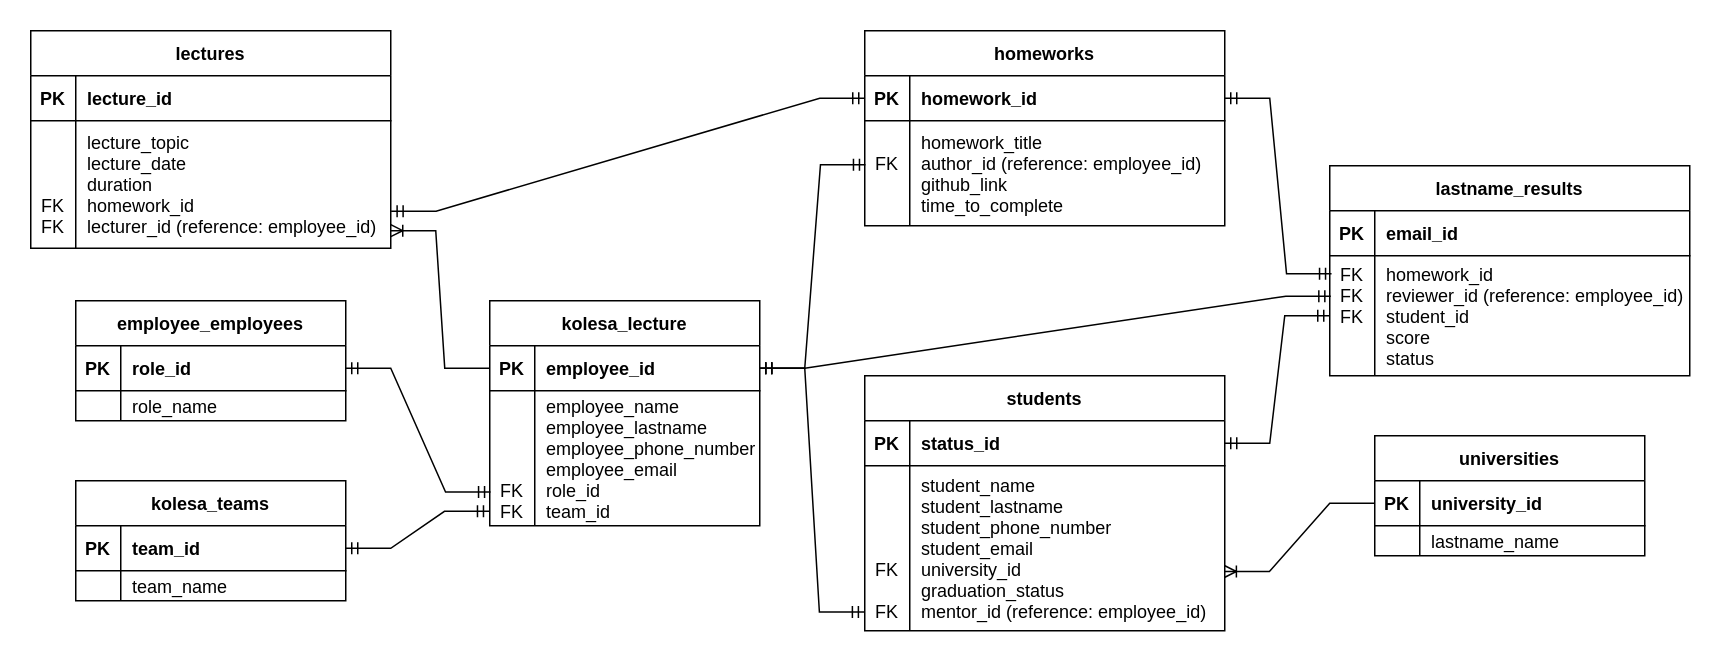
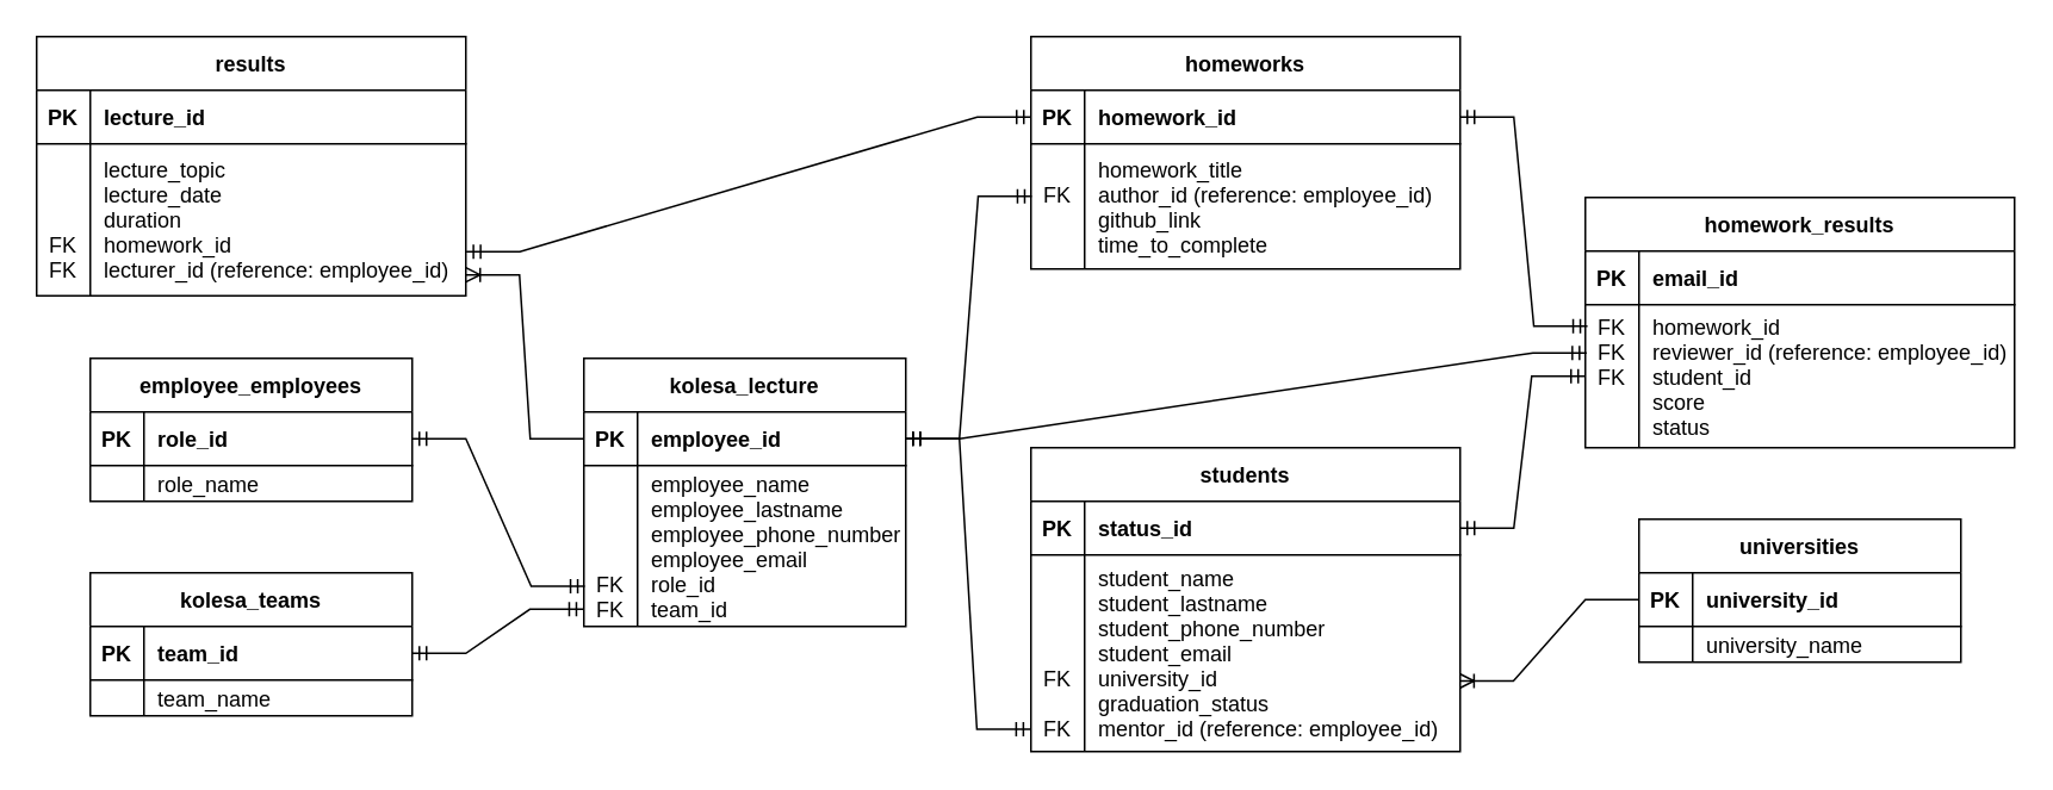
- <mxCell id="30" value="lectures" style="shape=table;startSize=30;container=1;collapsible=1;childLayout=tableLayout;fixedRows=1;rowLines=0;fontStyle=1;align=center;resizeLast=1;" vertex="1" parent="1"><mxGeometry x="20" y="20" width="240" height="145" as="geometry" /></mxCell>
+ <mxCell id="30" value="results" style="shape=table;startSize=30;container=1;collapsible=1;childLayout=tableLayout;fixedRows=1;rowLines=0;fontStyle=1;align=center;resizeLast=1;" vertex="1" parent="1"><mxGeometry x="20" y="20" width="240" height="145" as="geometry" /></mxCell>
- <mxCell id="44" value="lastname_results" style="shape=table;startSize=30;container=1;collapsible=1;childLayout=tableLayout;fixedRows=1;rowLines=0;fontStyle=1;align=center;resizeLast=1;" vertex="1" parent="1"><mxGeometry x="886" y="110" width="240" height="140" as="geometry" /></mxCell>
+ <mxCell id="44" value="homework_results" style="shape=table;startSize=30;container=1;collapsible=1;childLayout=tableLayout;fixedRows=1;rowLines=0;fontStyle=1;align=center;resizeLast=1;" vertex="1" parent="1"><mxGeometry x="886" y="110" width="240" height="140" as="geometry" /></mxCell>
- <mxCell id="15" value="lastname_name" style="shape=partialRectangle;connectable=0;fillColor=none;top=0;left=0;bottom=0;right=0;align=left;spacingLeft=6;overflow=hidden;" vertex="1" parent="13"><mxGeometry x="30" width="150" height="20" as="geometry"><mxRectangle width="150" height="20" as="alternateBounds" /></mxGeometry></mxCell>
+ <mxCell id="15" value="university_name" style="shape=partialRectangle;connectable=0;fillColor=none;top=0;left=0;bottom=0;right=0;align=left;spacingLeft=6;overflow=hidden;" vertex="1" parent="13"><mxGeometry x="30" width="150" height="20" as="geometry"><mxRectangle width="150" height="20" as="alternateBounds" /></mxGeometry></mxCell>
